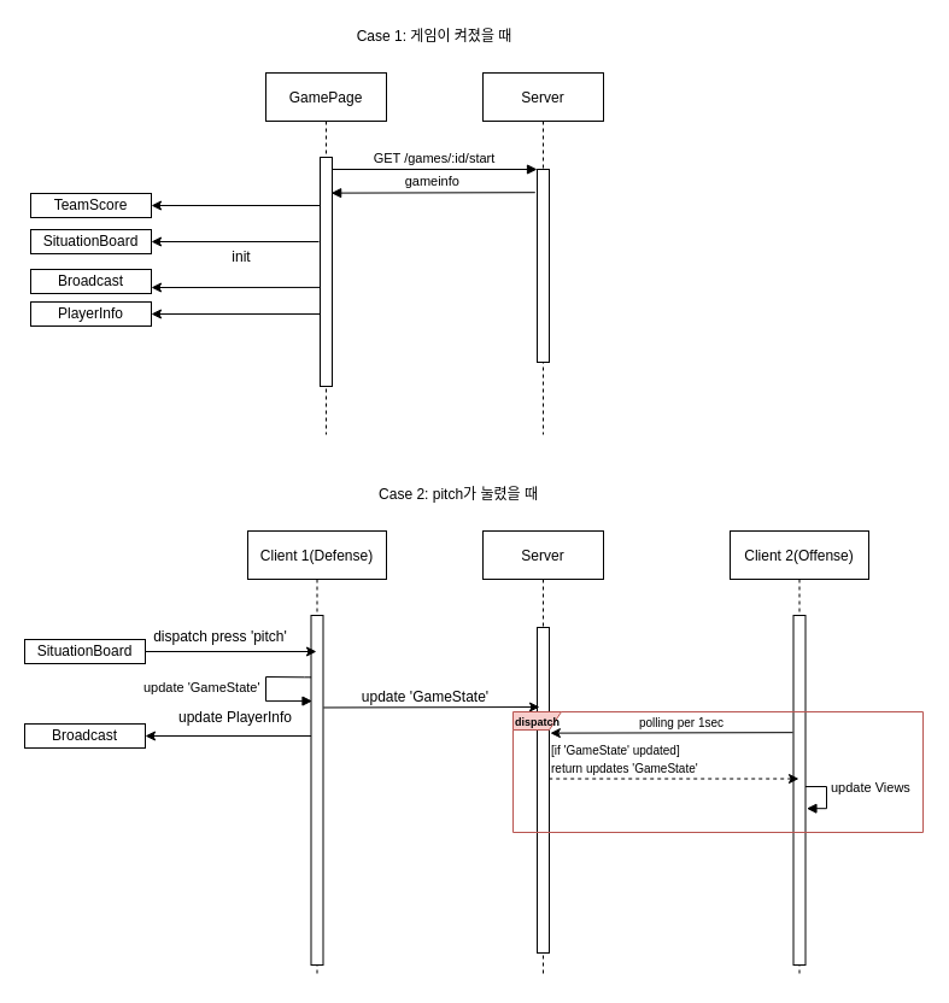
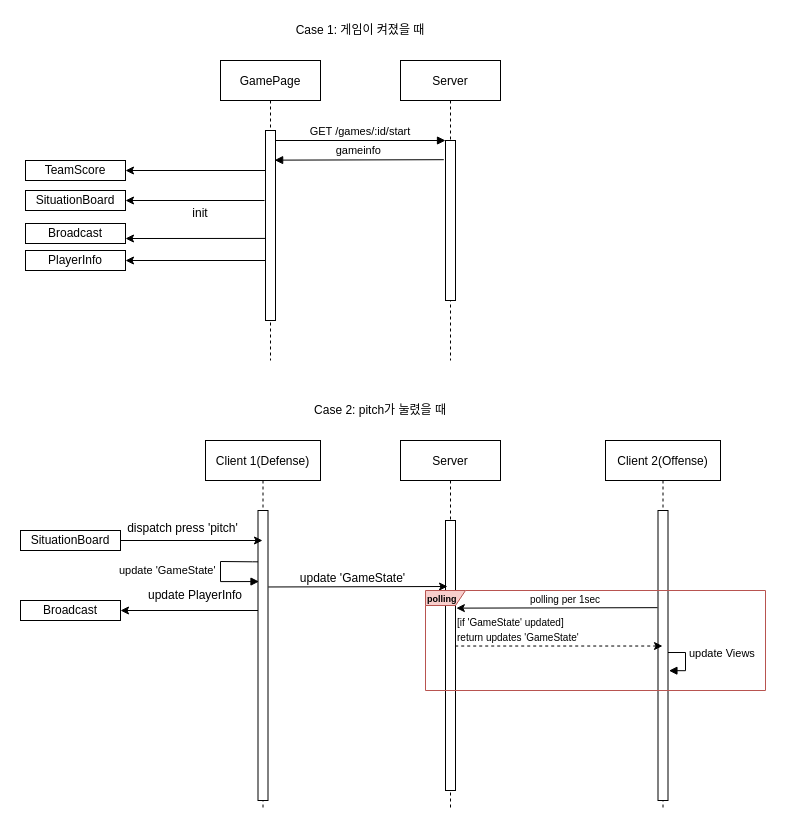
- <mxCell id="39" value="&lt;font style=&quot;font-size: 9px ; line-height: 50%&quot;&gt;&lt;b&gt;dispatch&lt;/b&gt;&lt;/font&gt;" style="shape=umlFrame;whiteSpace=wrap;html=1;width=40;height=15;align=left;fillColor=#f8cecc;strokeColor=#b85450;" vertex="1" parent="1"><mxGeometry x="425" y="590" width="340" height="100" as="geometry" /></mxCell>
+ <mxCell id="39" value="&lt;font style=&quot;font-size: 9px ; line-height: 50%&quot;&gt;&lt;b&gt;polling&lt;/b&gt;&lt;/font&gt;" style="shape=umlFrame;whiteSpace=wrap;html=1;width=40;height=15;align=left;fillColor=#f8cecc;strokeColor=#b85450;" vertex="1" parent="1"><mxGeometry x="425" y="590" width="340" height="100" as="geometry" /></mxCell>
